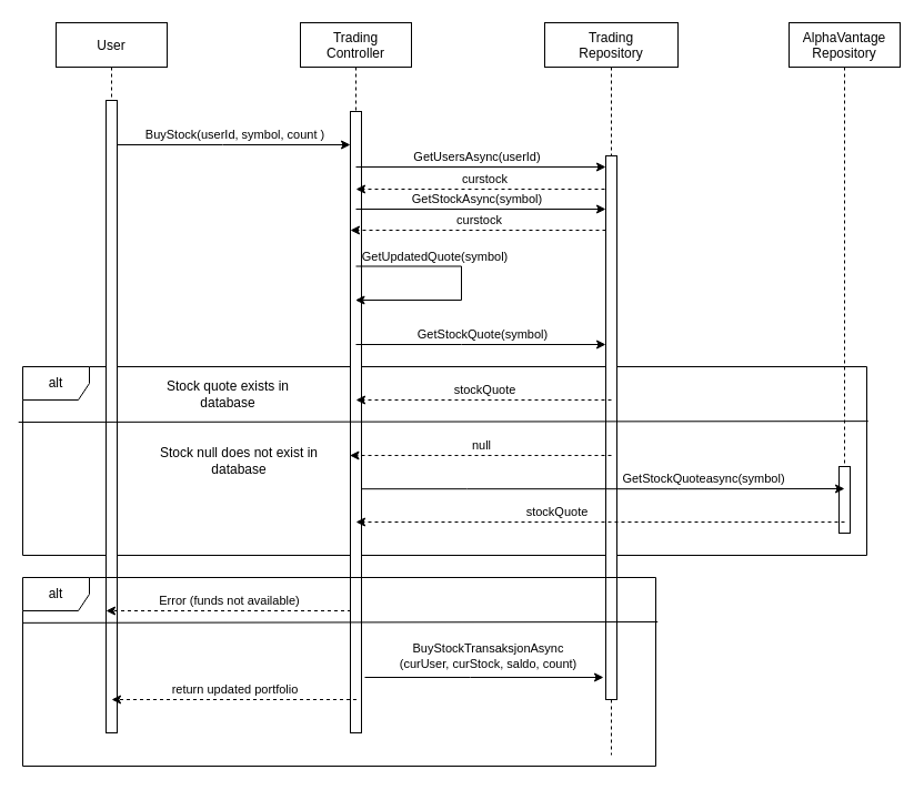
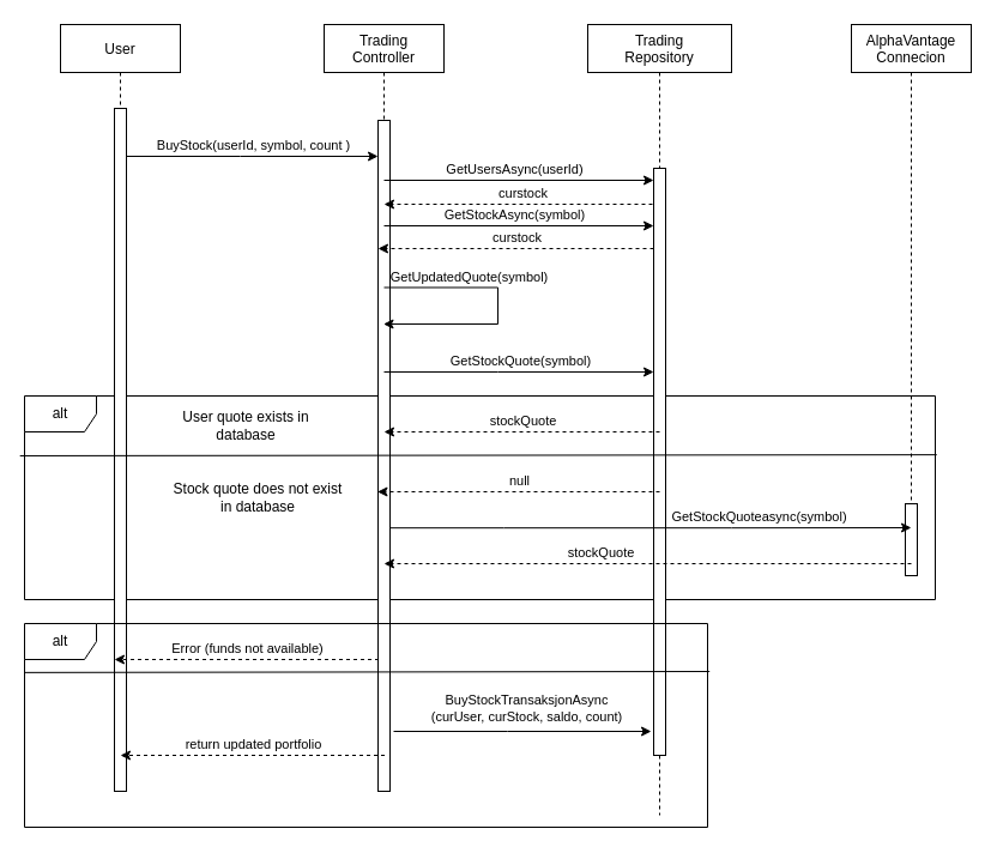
- <mxCell id="17" value="AlphaVantage&#10;Repository" style="shape=umlLifeline;perimeter=lifelinePerimeter;container=1;collapsible=0;recursiveResize=0;rounded=0;shadow=0;strokeWidth=1;" parent="1" vertex="1"><mxGeometry x="710" y="20" width="100" height="460" as="geometry" /></mxCell>
+ <mxCell id="17" value="AlphaVantage&#10;Connecion" style="shape=umlLifeline;perimeter=lifelinePerimeter;container=1;collapsible=0;recursiveResize=0;rounded=0;shadow=0;strokeWidth=1;" parent="1" vertex="1"><mxGeometry x="710" y="20" width="100" height="460" as="geometry" /></mxCell>
- <mxCell id="40" value="Stock quote exists in database" style="text;html=1;strokeColor=none;fillColor=none;align=center;verticalAlign=middle;whiteSpace=wrap;rounded=0;" vertex="1" parent="1"><mxGeometry x="130" y="340" width="150" height="30" as="geometry" /></mxCell>
+ <mxCell id="40" value="User quote exists in database" style="text;html=1;strokeColor=none;fillColor=none;align=center;verticalAlign=middle;whiteSpace=wrap;rounded=0;" vertex="1" parent="1"><mxGeometry x="130" y="340" width="150" height="30" as="geometry" /></mxCell>
- <mxCell id="41" value="Stock null does not exist in database" style="text;html=1;strokeColor=none;fillColor=none;align=center;verticalAlign=middle;whiteSpace=wrap;rounded=0;" vertex="1" parent="1"><mxGeometry x="140" y="400" width="150" height="30" as="geometry" /></mxCell>
+ <mxCell id="41" value="Stock quote does not exist in database" style="text;html=1;strokeColor=none;fillColor=none;align=center;verticalAlign=middle;whiteSpace=wrap;rounded=0;" vertex="1" parent="1"><mxGeometry x="140" y="400" width="150" height="30" as="geometry" /></mxCell>
